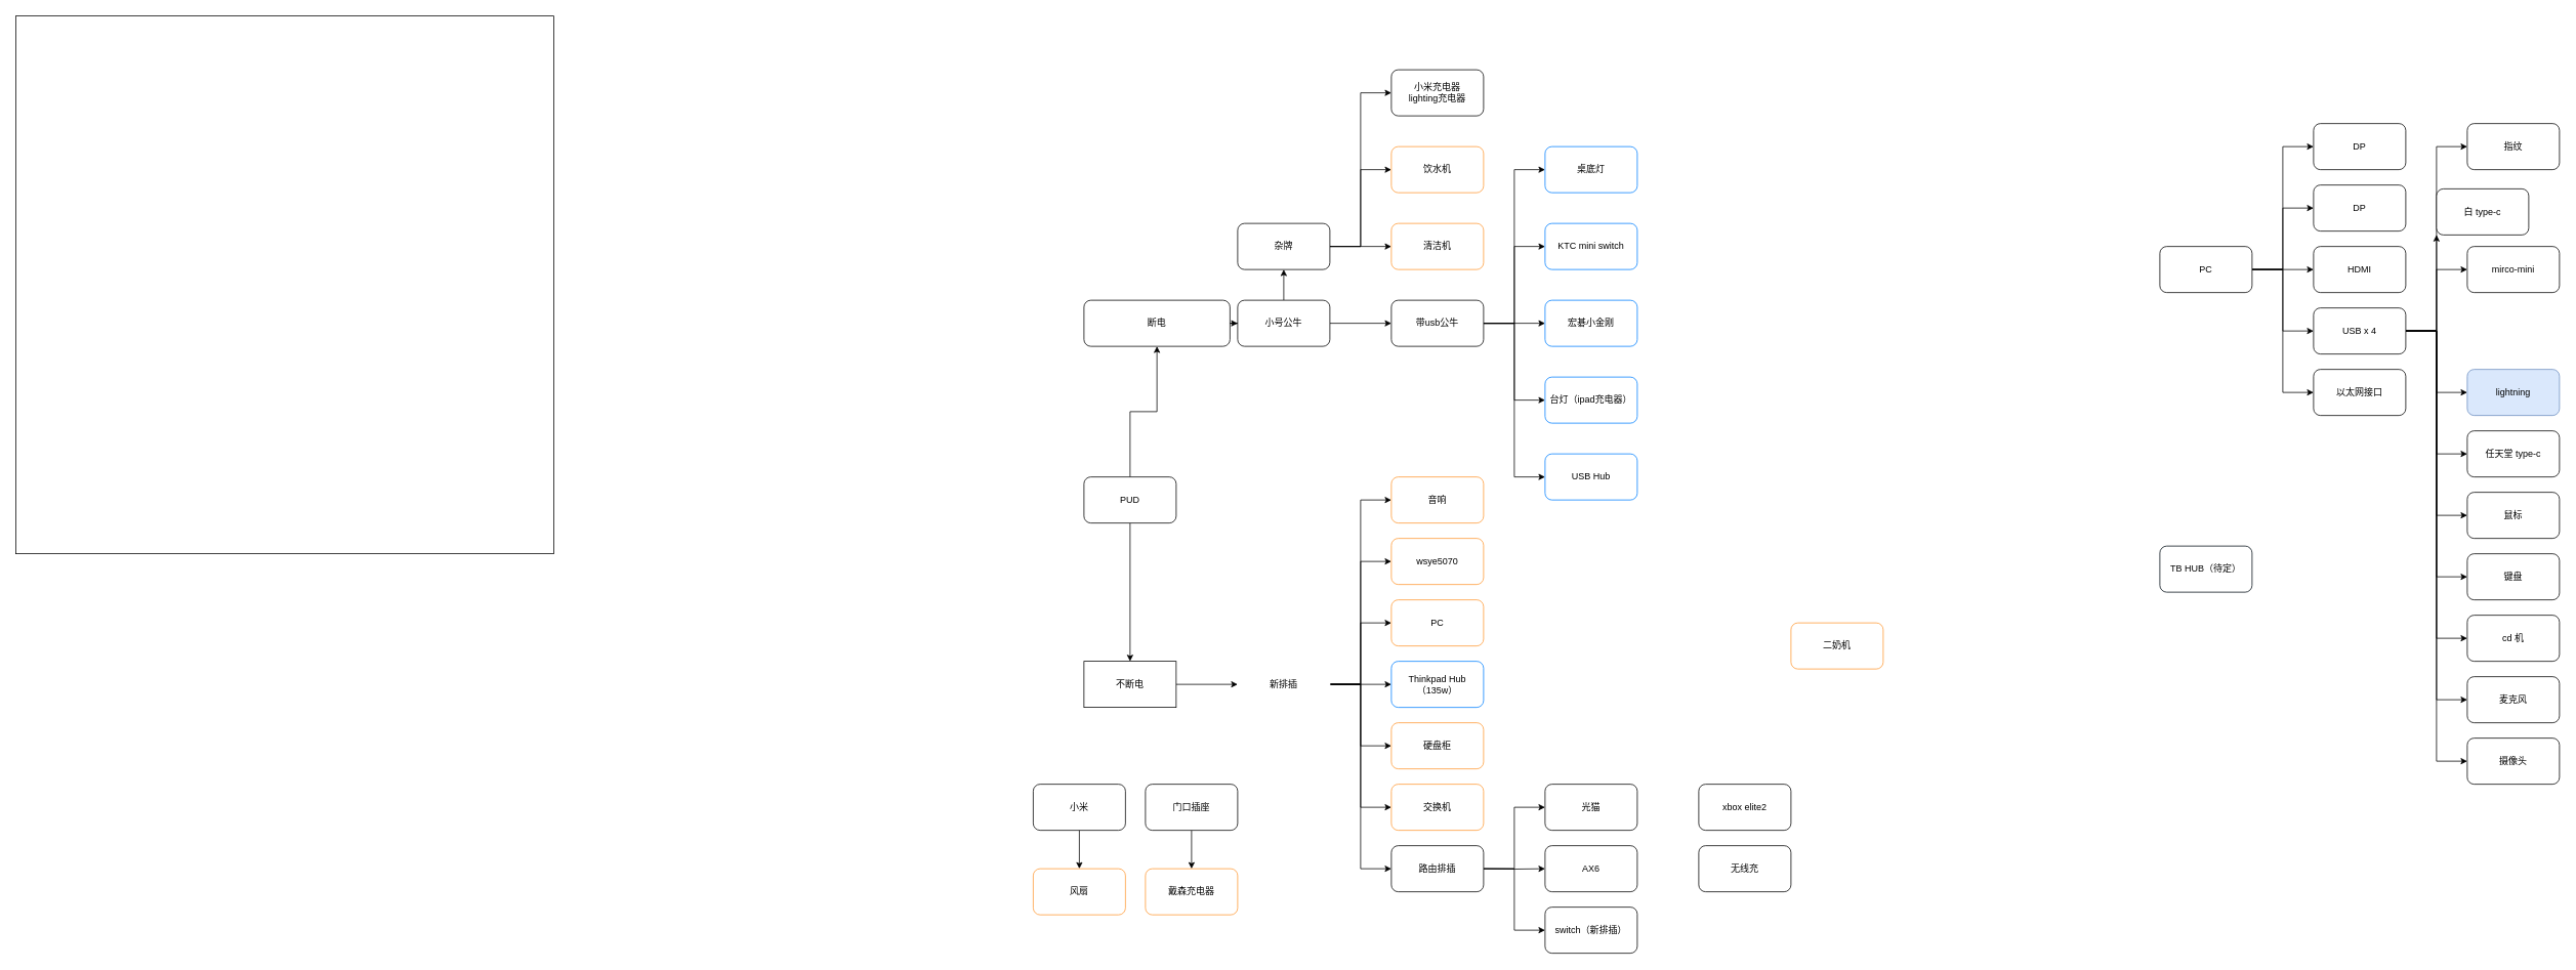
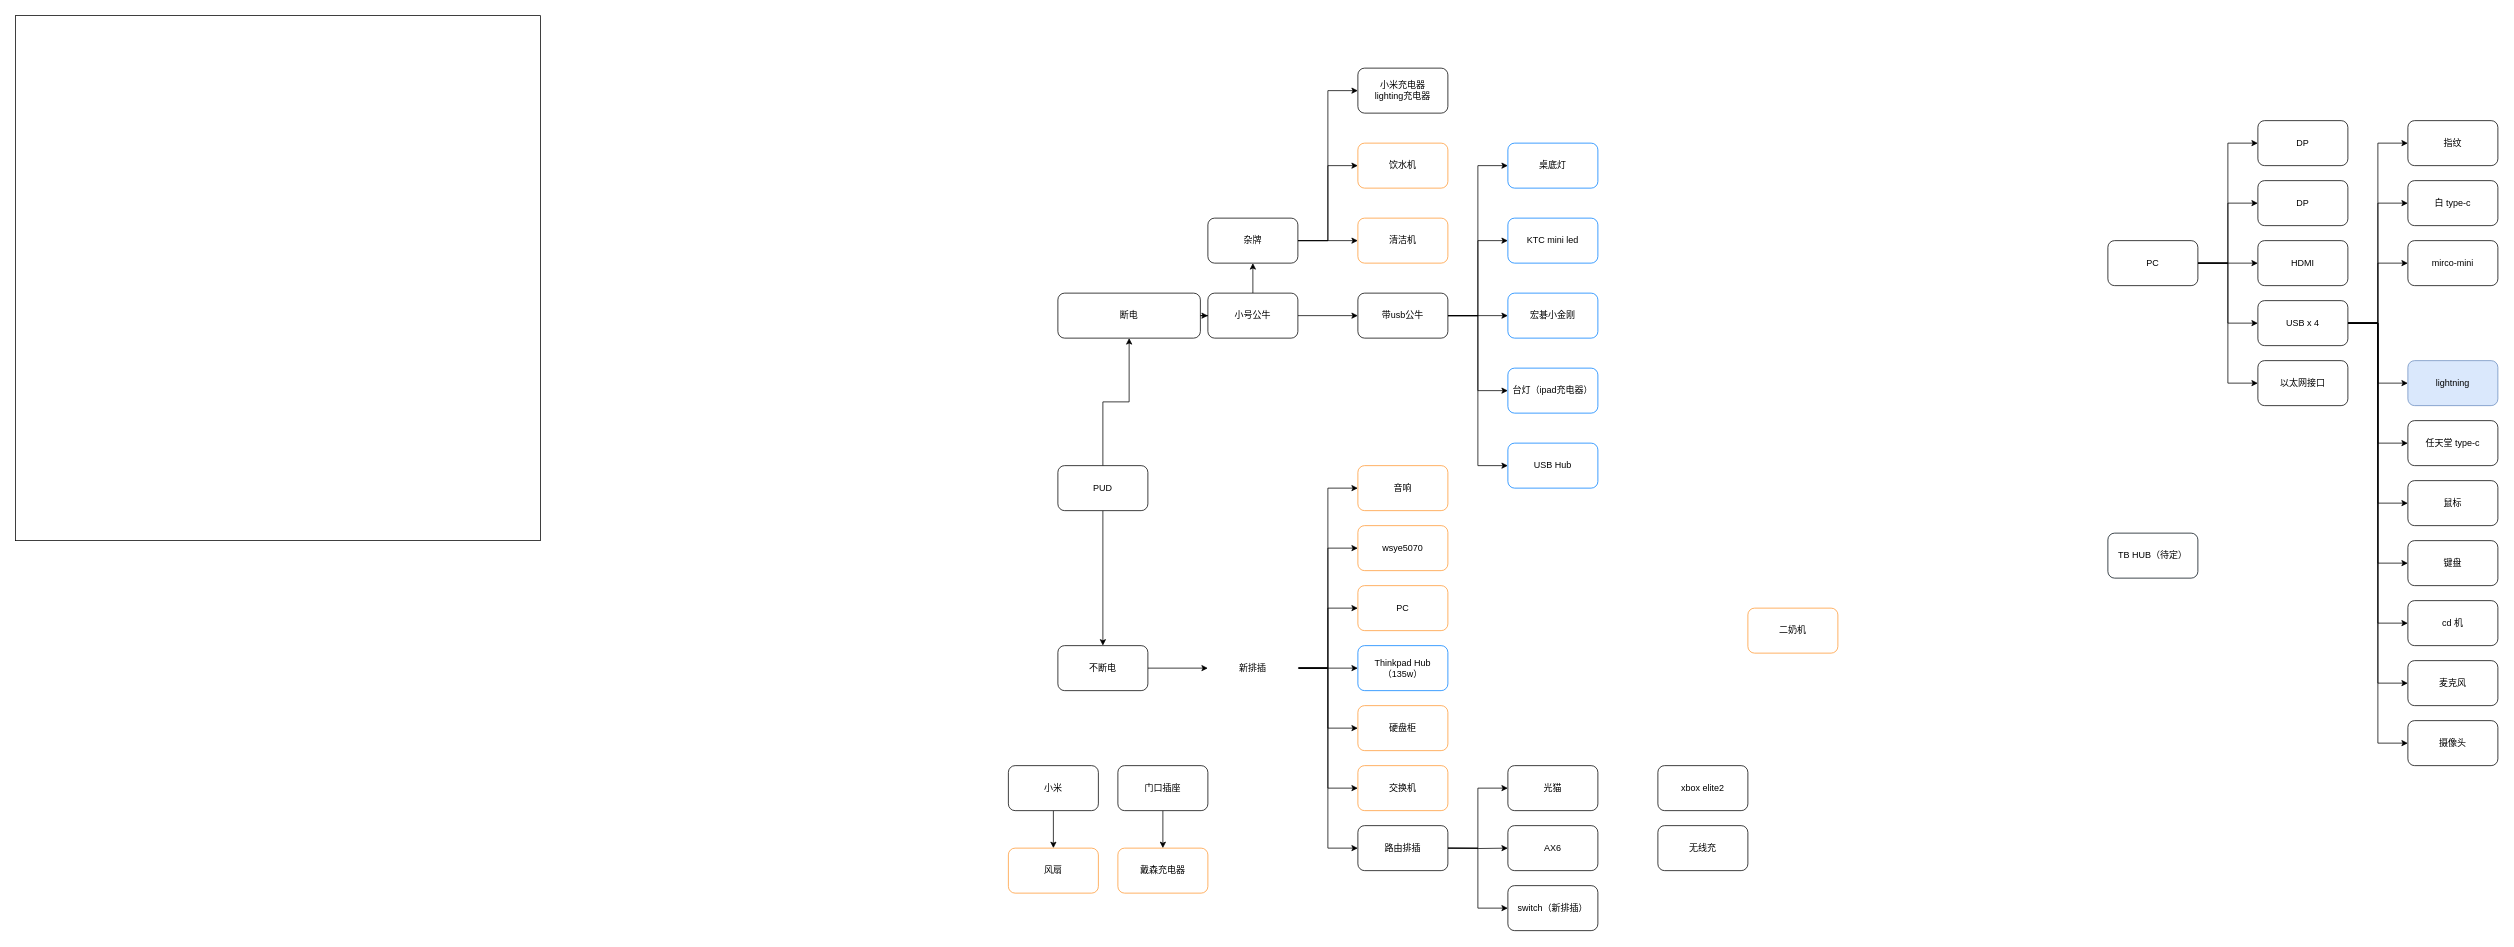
- <mxCell id="63" value="白&amp;nbsp;type-c" style="whiteSpace=wrap;html=1;rounded=1;" parent="1" vertex="1"><mxGeometry x="3170" y="245" width="120" height="60" as="geometry" /></mxCell>
+ <mxCell id="63" value="白&amp;nbsp;type-c" style="whiteSpace=wrap;html=1;rounded=1;" parent="1" vertex="1"><mxGeometry x="3210" y="240" width="120" height="60" as="geometry" /></mxCell>
- <mxCell id="87" value="KTC mini switch" style="whiteSpace=wrap;html=1;rounded=1;strokeColor=#007FFF;" parent="1" vertex="1"><mxGeometry x="2010" y="290" width="120" height="60" as="geometry" /></mxCell>
+ <mxCell id="87" value="KTC mini led" style="whiteSpace=wrap;html=1;rounded=1;strokeColor=#007FFF;" parent="1" vertex="1"><mxGeometry x="2010" y="290" width="120" height="60" as="geometry" /></mxCell>
- <mxCell id="6" value="不断电" style="whiteSpace=wrap;html=1;rounded=0;" parent="1" vertex="1"><mxGeometry x="1410" y="860" width="120" height="60" as="geometry" /></mxCell>
+ <mxCell id="6" value="不断电" style="rounded=1;whiteSpace=wrap;html=1;" parent="1" vertex="1"><mxGeometry x="1410" y="860" width="120" height="60" as="geometry" /></mxCell>
